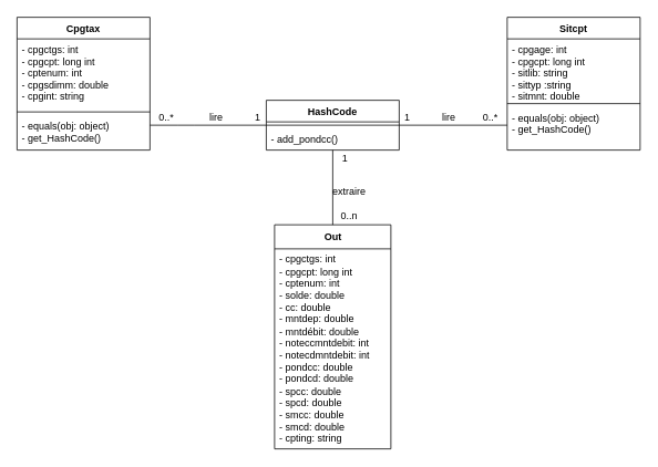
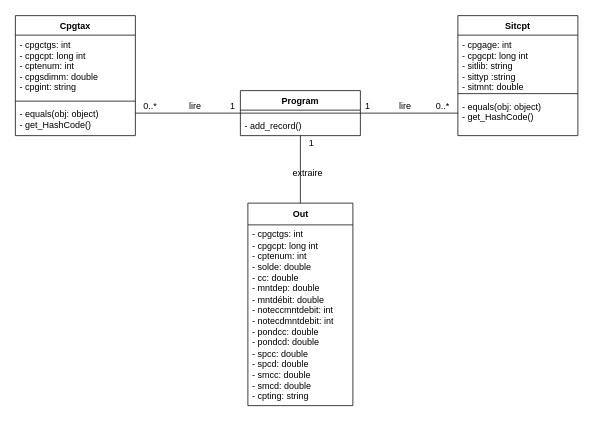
- <mxCell id="12" value="HashCode" style="swimlane;fontStyle=1;align=center;verticalAlign=top;childLayout=stackLayout;horizontal=1;startSize=26;horizontalStack=0;resizeParent=1;resizeParentMax=0;resizeLast=0;collapsible=1;marginBottom=0;" vertex="1" parent="1"><mxGeometry x="320" y="120" width="160" height="60" as="geometry" /></mxCell>
+ <mxCell id="12" value="Program" style="swimlane;fontStyle=1;align=center;verticalAlign=top;childLayout=stackLayout;horizontal=1;startSize=26;horizontalStack=0;resizeParent=1;resizeParentMax=0;resizeLast=0;collapsible=1;marginBottom=0;" vertex="1" parent="1"><mxGeometry x="320" y="120" width="160" height="60" as="geometry" /></mxCell>
- <mxCell id="14" value="- add_pondcc()" style="text;strokeColor=none;fillColor=none;align=left;verticalAlign=top;spacingLeft=4;spacingRight=4;overflow=hidden;rotatable=0;points=[[0,0.5],[1,0.5]];portConstraint=eastwest;" vertex="1" parent="12"><mxGeometry y="34" width="160" height="26" as="geometry" /></mxCell>
+ <mxCell id="14" value="- add_record()" style="text;strokeColor=none;fillColor=none;align=left;verticalAlign=top;spacingLeft=4;spacingRight=4;overflow=hidden;rotatable=0;points=[[0,0.5],[1,0.5]];portConstraint=eastwest;" vertex="1" parent="12"><mxGeometry y="34" width="160" height="26" as="geometry" /></mxCell>
- <mxCell id="26" value="extraire" style="text;html=1;strokeColor=none;fillColor=none;align=center;verticalAlign=middle;whiteSpace=wrap;rounded=0;" vertex="1" parent="1"><mxGeometry x="400" y="220" width="40" height="20" as="geometry" /></mxCell>
+ <mxCell id="26" value="extraire" style="text;html=1;strokeColor=none;fillColor=none;align=center;verticalAlign=middle;whiteSpace=wrap;rounded=0;" vertex="1" parent="1"><mxGeometry x="390" y="220" width="40" height="20" as="geometry" /></mxCell>
- <mxCell id="23" value="0..n" style="text;html=1;strokeColor=none;fillColor=none;align=center;verticalAlign=middle;whiteSpace=wrap;rounded=0;" vertex="1" parent="1"><mxGeometry x="400" y="250" width="40" height="20" as="geometry" /></mxCell>
